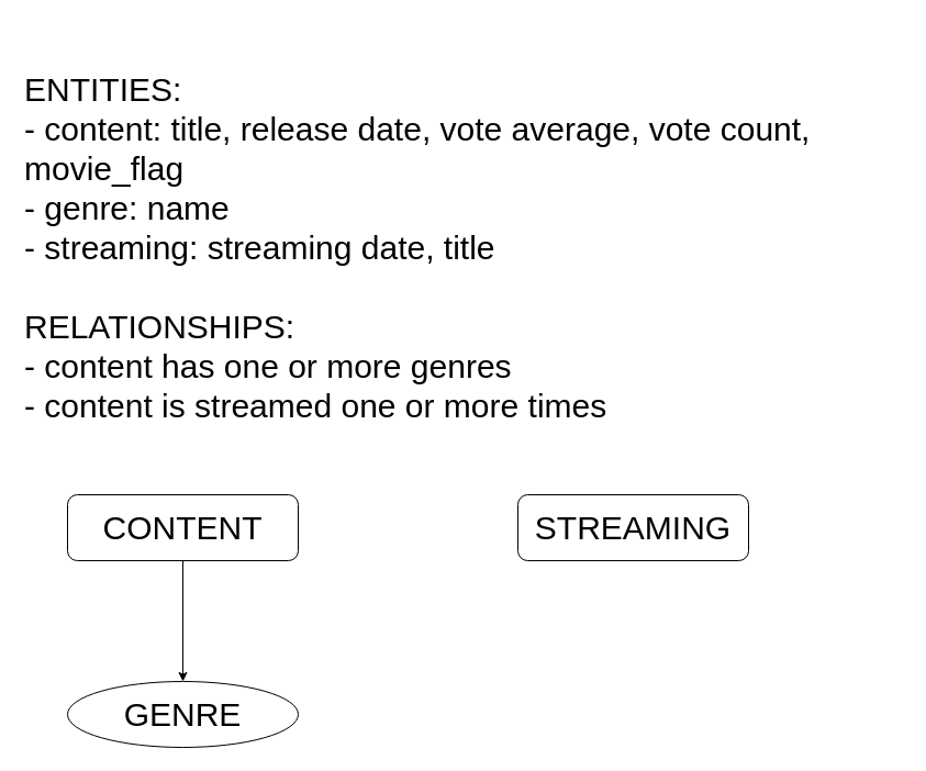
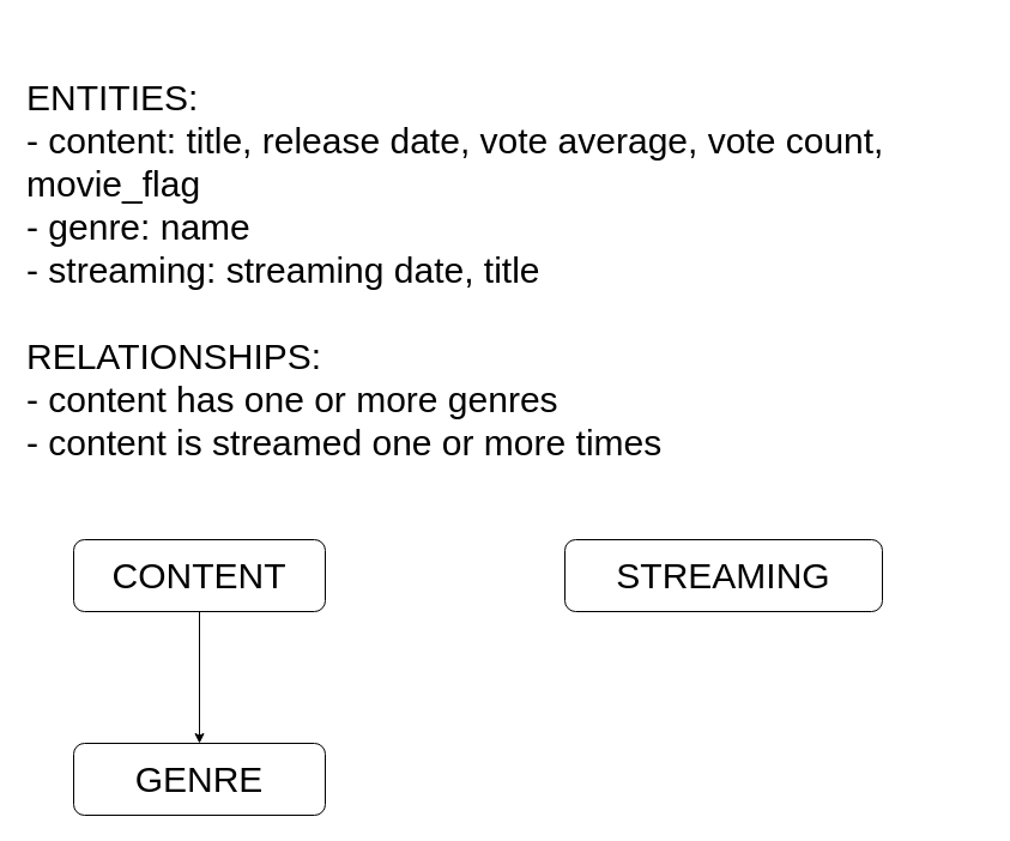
- <mxCell id="6" value="STREAMING" style="rounded=1;whiteSpace=wrap;html=1;fontSize=30;" vertex="1" parent="1"><mxGeometry x="471" y="450" width="210" height="60" as="geometry" /></mxCell>
+ <mxCell id="6" value="STREAMING" style="rounded=1;whiteSpace=wrap;html=1;fontSize=30;" vertex="1" parent="1"><mxGeometry x="471" y="450" width="265" height="60" as="geometry" /></mxCell>
- <mxCell id="5" value="GENRE" style="ellipse;whiteSpace=wrap;html=1;fontSize=30;" vertex="1" parent="1"><mxGeometry x="61" y="620" width="210" height="60" as="geometry" /></mxCell>
+ <mxCell id="5" value="GENRE" style="rounded=1;whiteSpace=wrap;html=1;fontSize=30;" vertex="1" parent="1"><mxGeometry x="61" y="620" width="210" height="60" as="geometry" /></mxCell>
